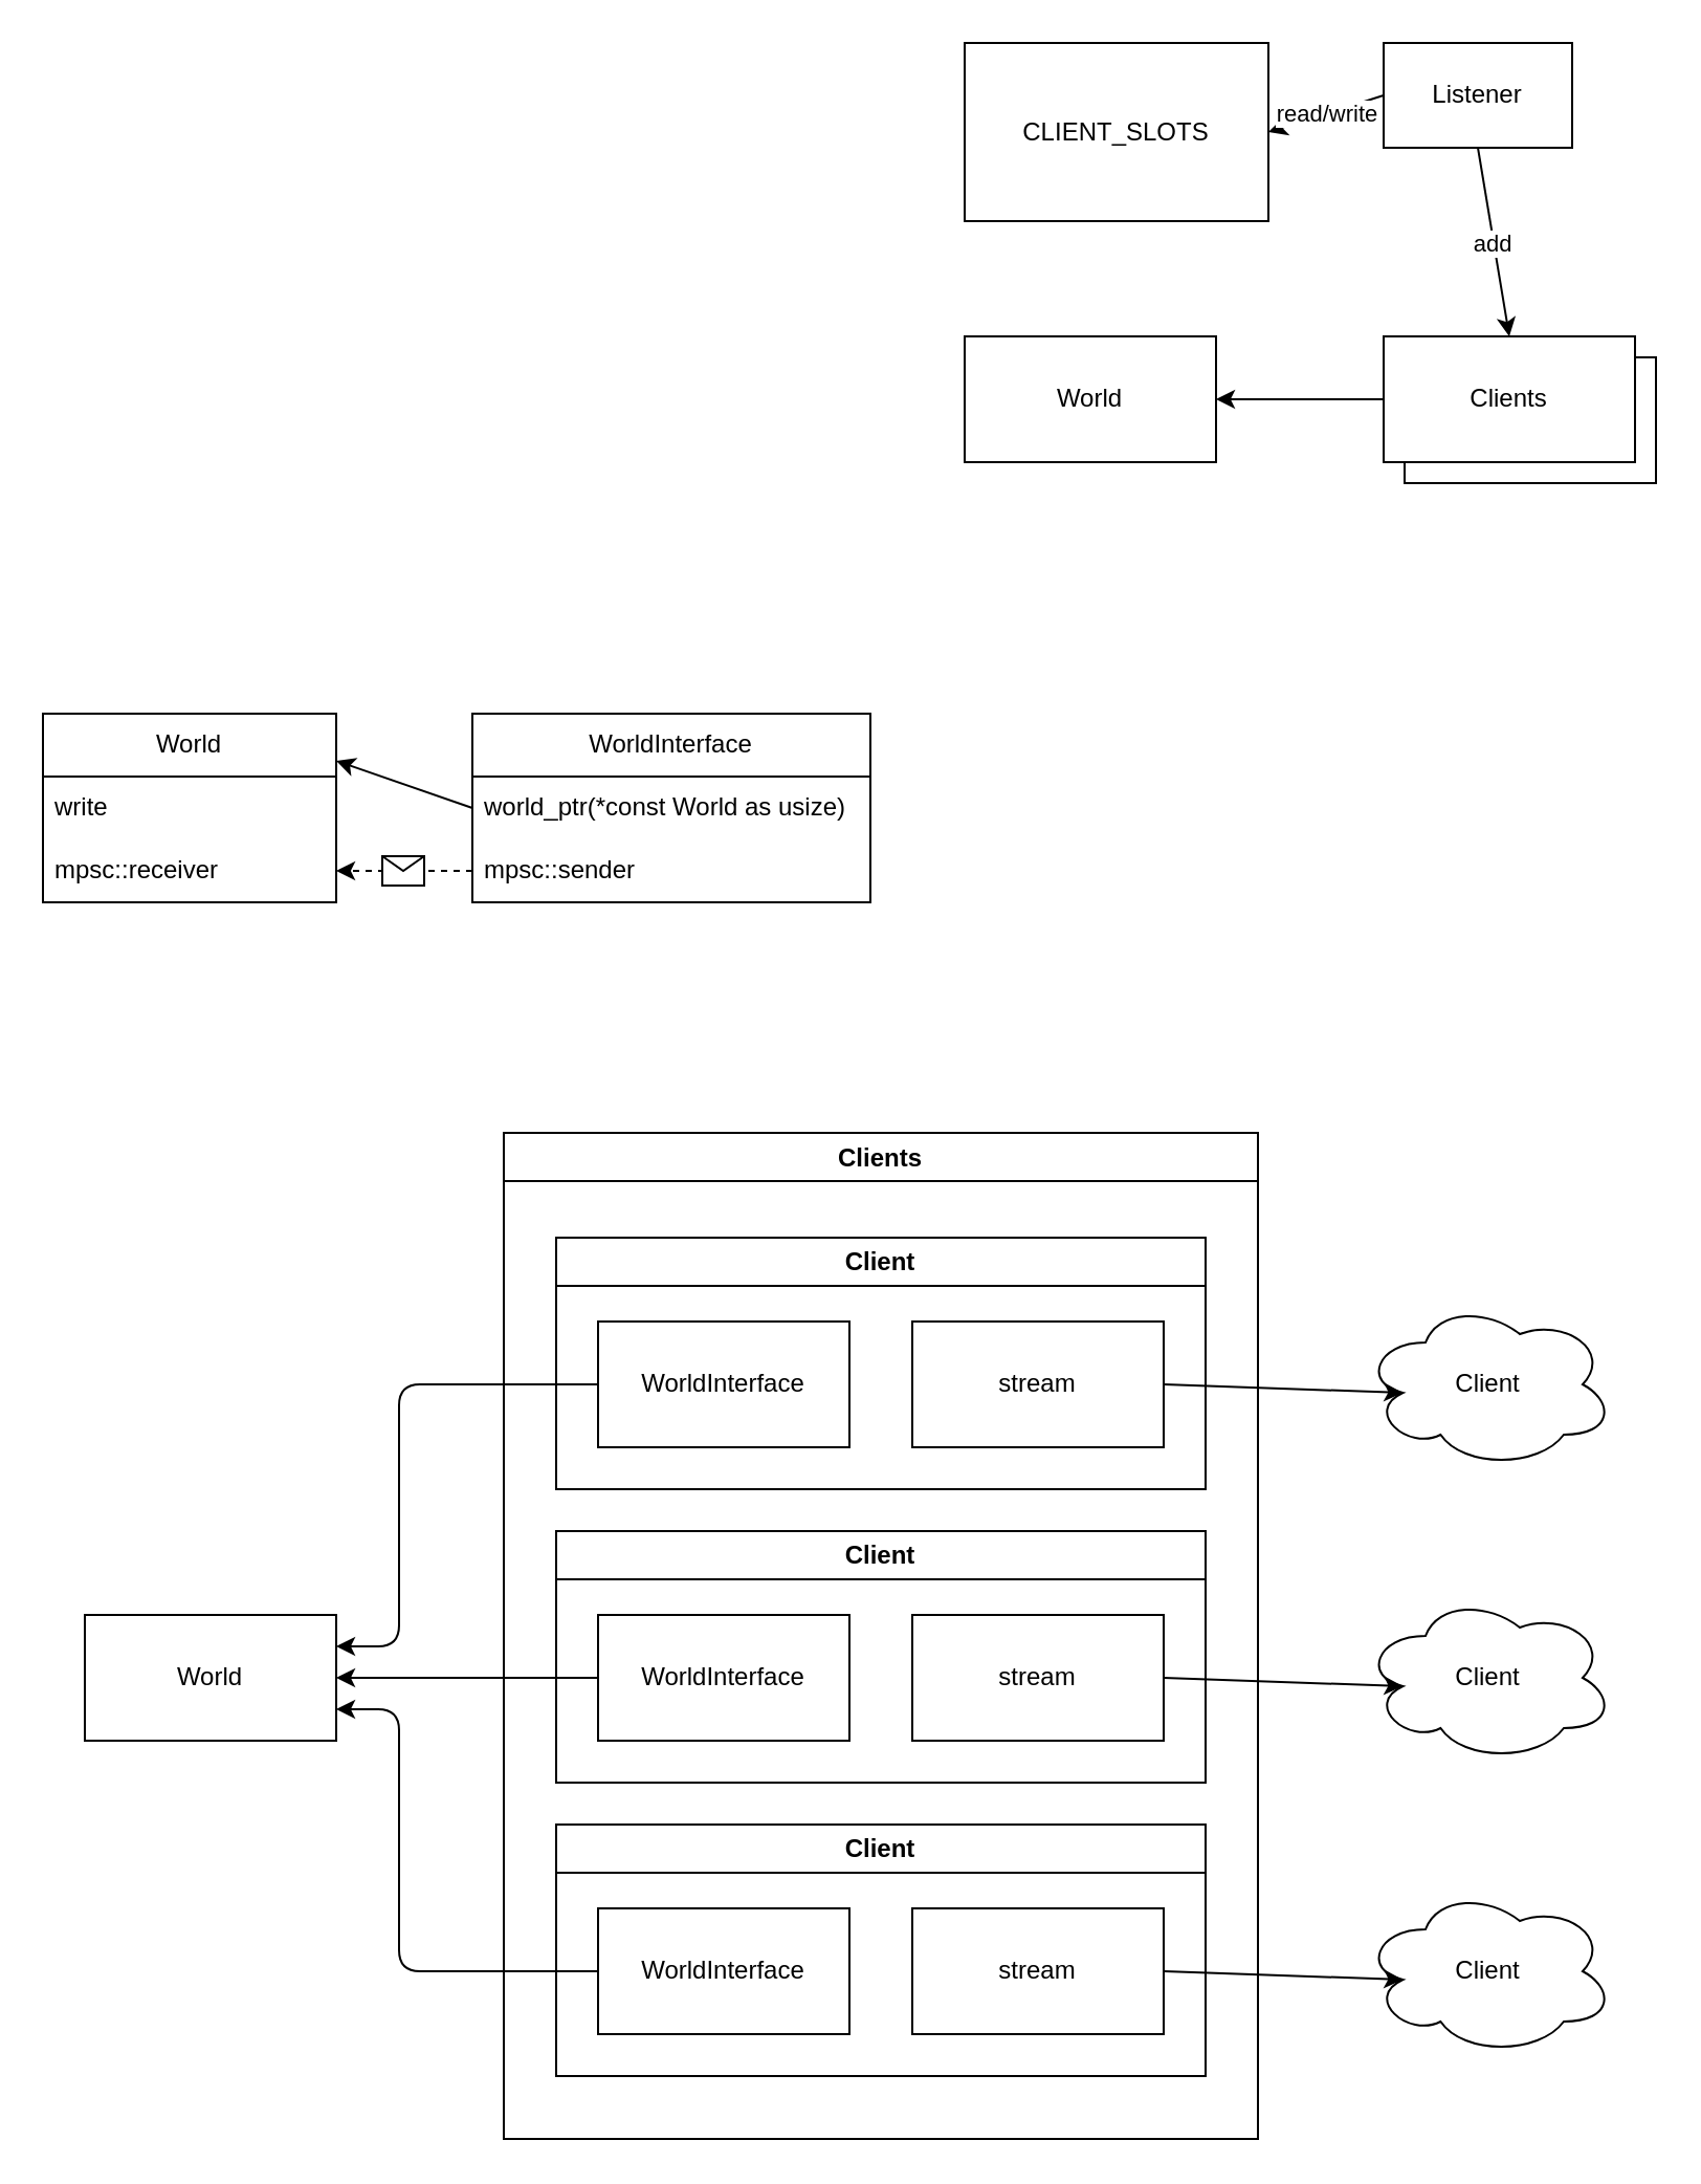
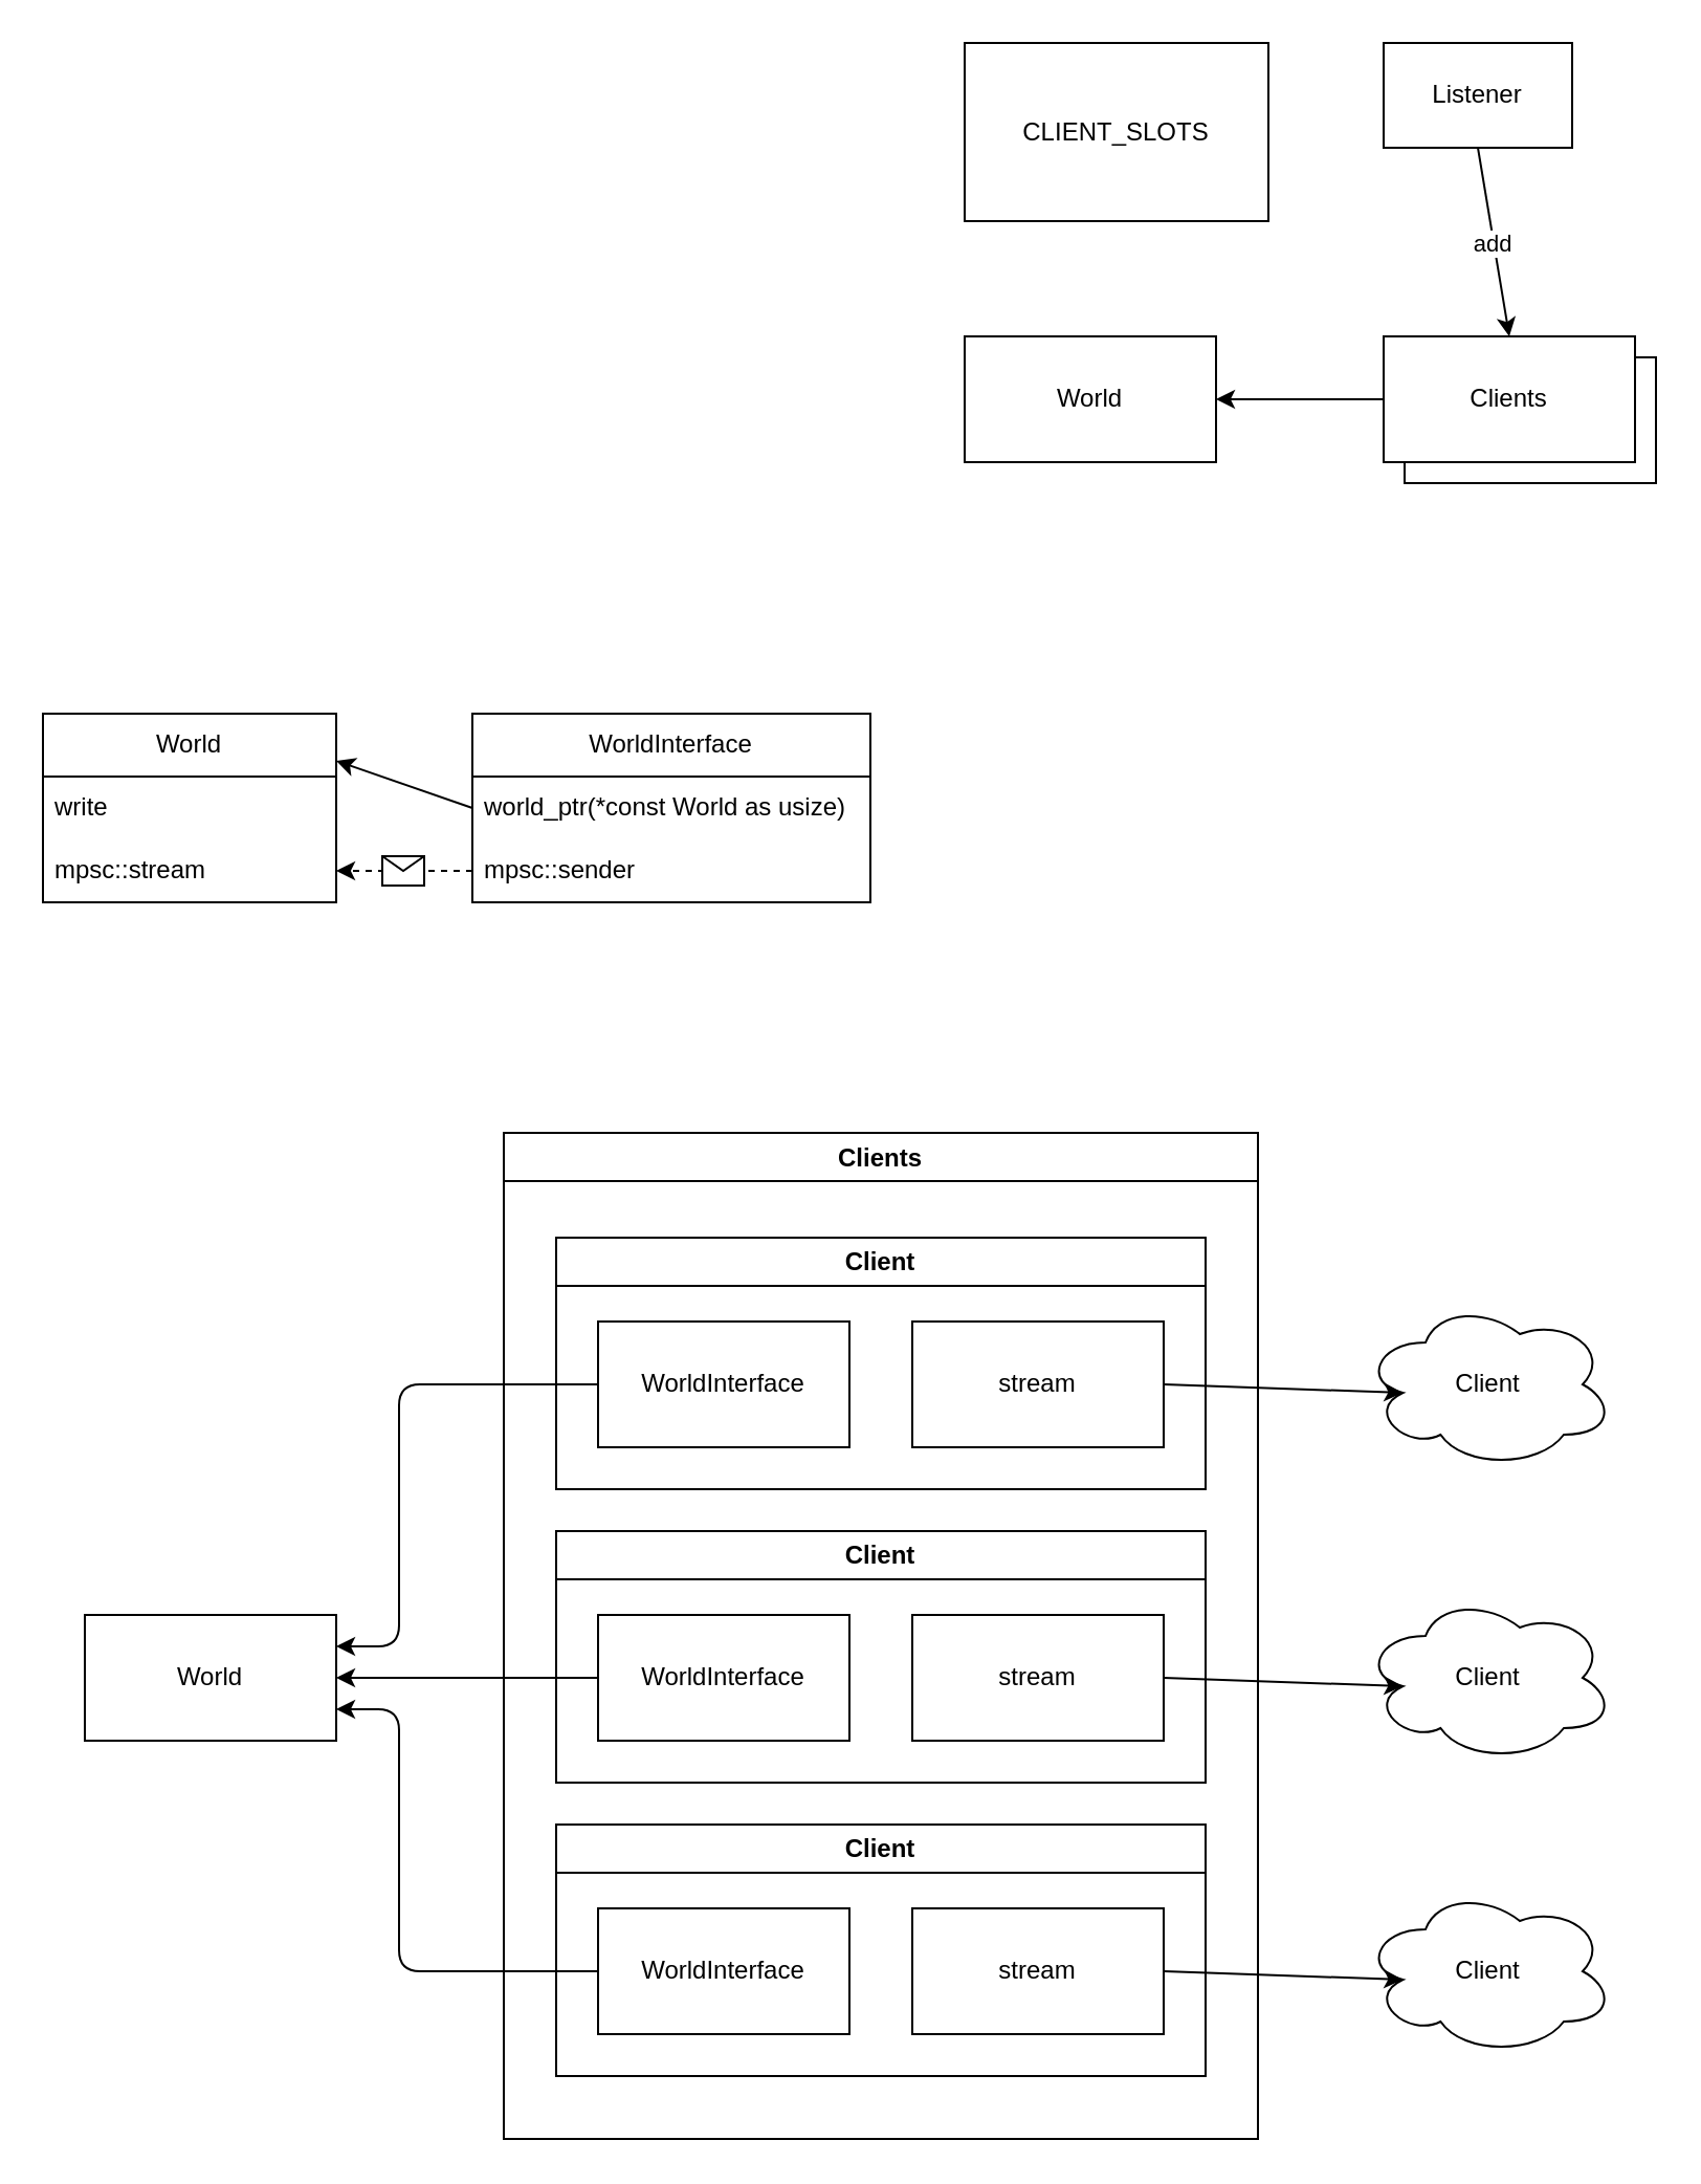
- <mxCell id="7" value="" style="endArrow=classic;html=1;exitX=0;exitY=0.5;exitDx=0;exitDy=0;entryX=1;entryY=0.5;entryDx=0;entryDy=0;" edge="1" parent="1" source="3" target="9"><mxGeometry relative="1" as="geometry"><mxPoint x="510" y="10" as="sourcePoint" /><mxPoint x="610" y="10" as="targetPoint" /></mxGeometry></mxCell>
- <mxCell id="8" value="read/write" style="edgeLabel;resizable=0;html=1;align=center;verticalAlign=middle;" connectable="0" vertex="1" parent="7"><mxGeometry relative="1" as="geometry"><mxPoint as="offset" /></mxGeometry></mxCell>
- <mxCell id="33" value="mpsc::receiver" style="text;strokeColor=none;fillColor=none;align=left;verticalAlign=middle;spacingLeft=4;spacingRight=4;overflow=hidden;points=[[0,0.5],[1,0.5]];portConstraint=eastwest;rotatable=0;whiteSpace=wrap;html=1;" vertex="1" parent="31"><mxGeometry y="60" width="140" height="30" as="geometry" /></mxCell>
+ <mxCell id="33" value="mpsc::stream" style="text;strokeColor=none;fillColor=none;align=left;verticalAlign=middle;spacingLeft=4;spacingRight=4;overflow=hidden;points=[[0,0.5],[1,0.5]];portConstraint=eastwest;rotatable=0;whiteSpace=wrap;html=1;" vertex="1" parent="31"><mxGeometry y="60" width="140" height="30" as="geometry" /></mxCell>
